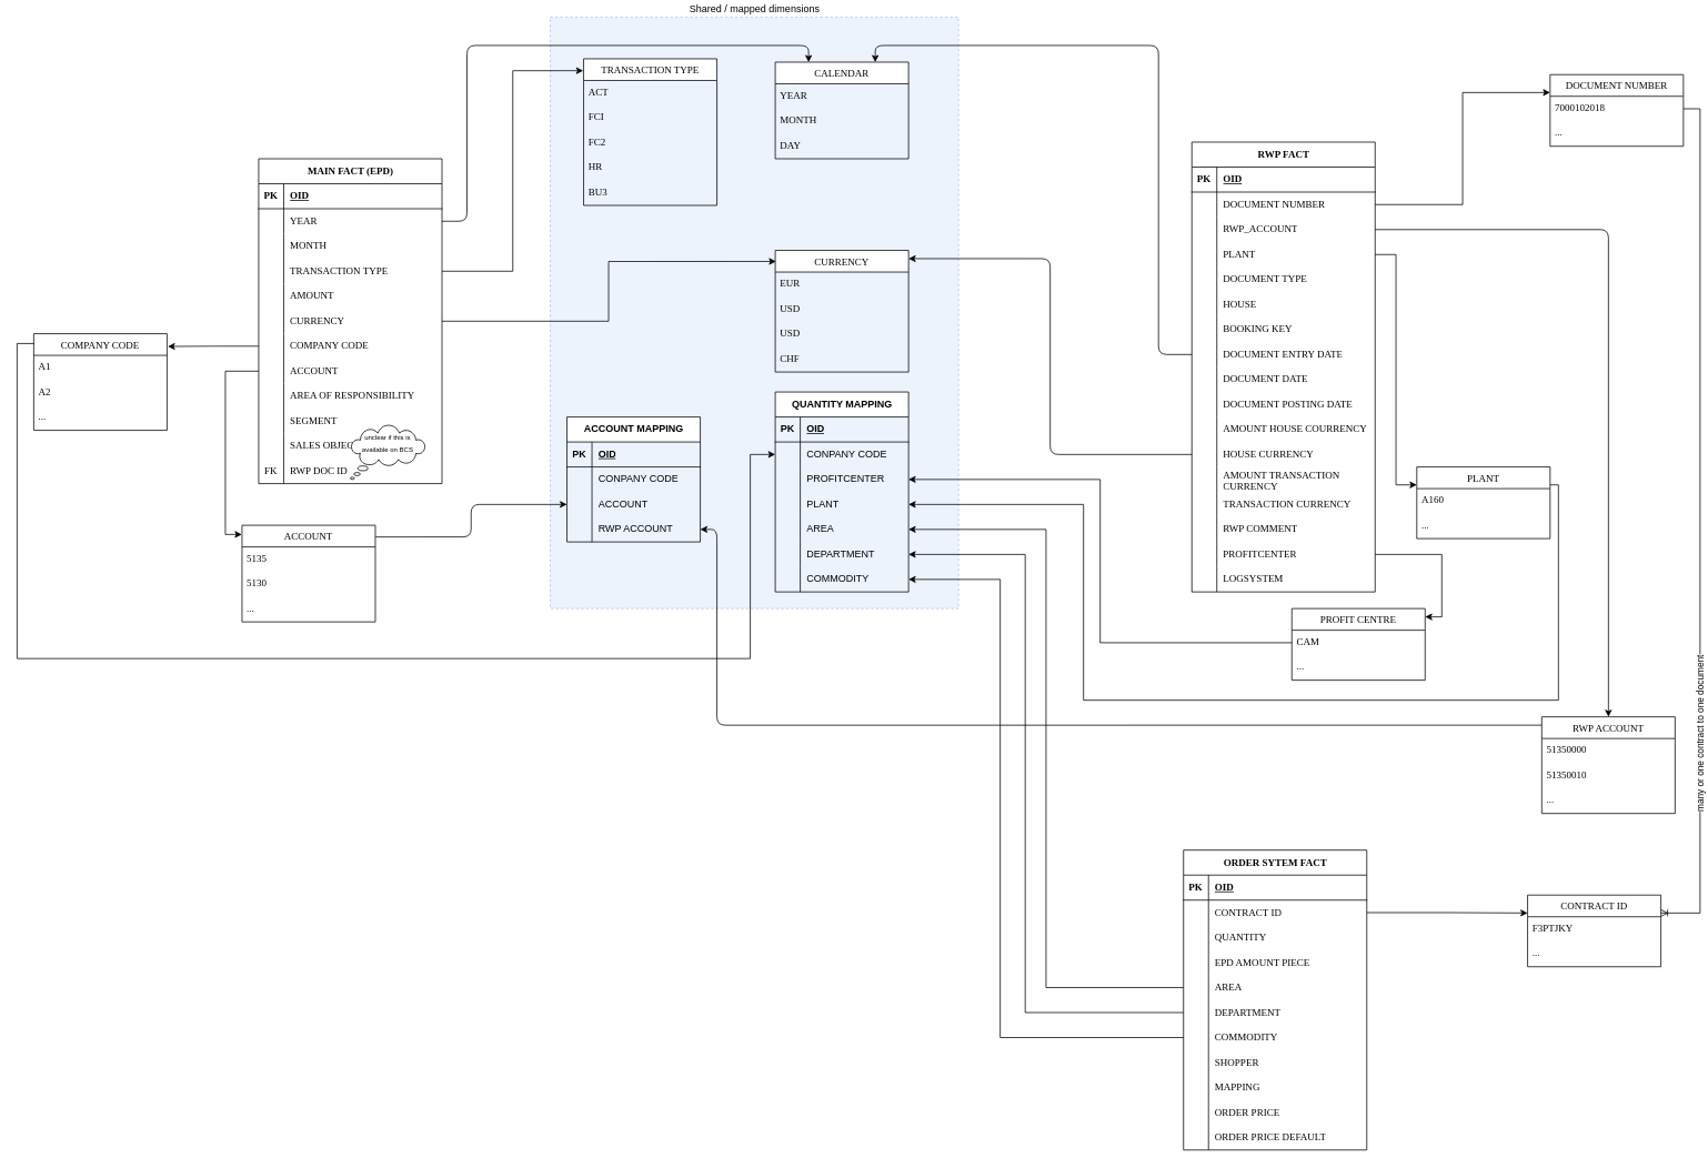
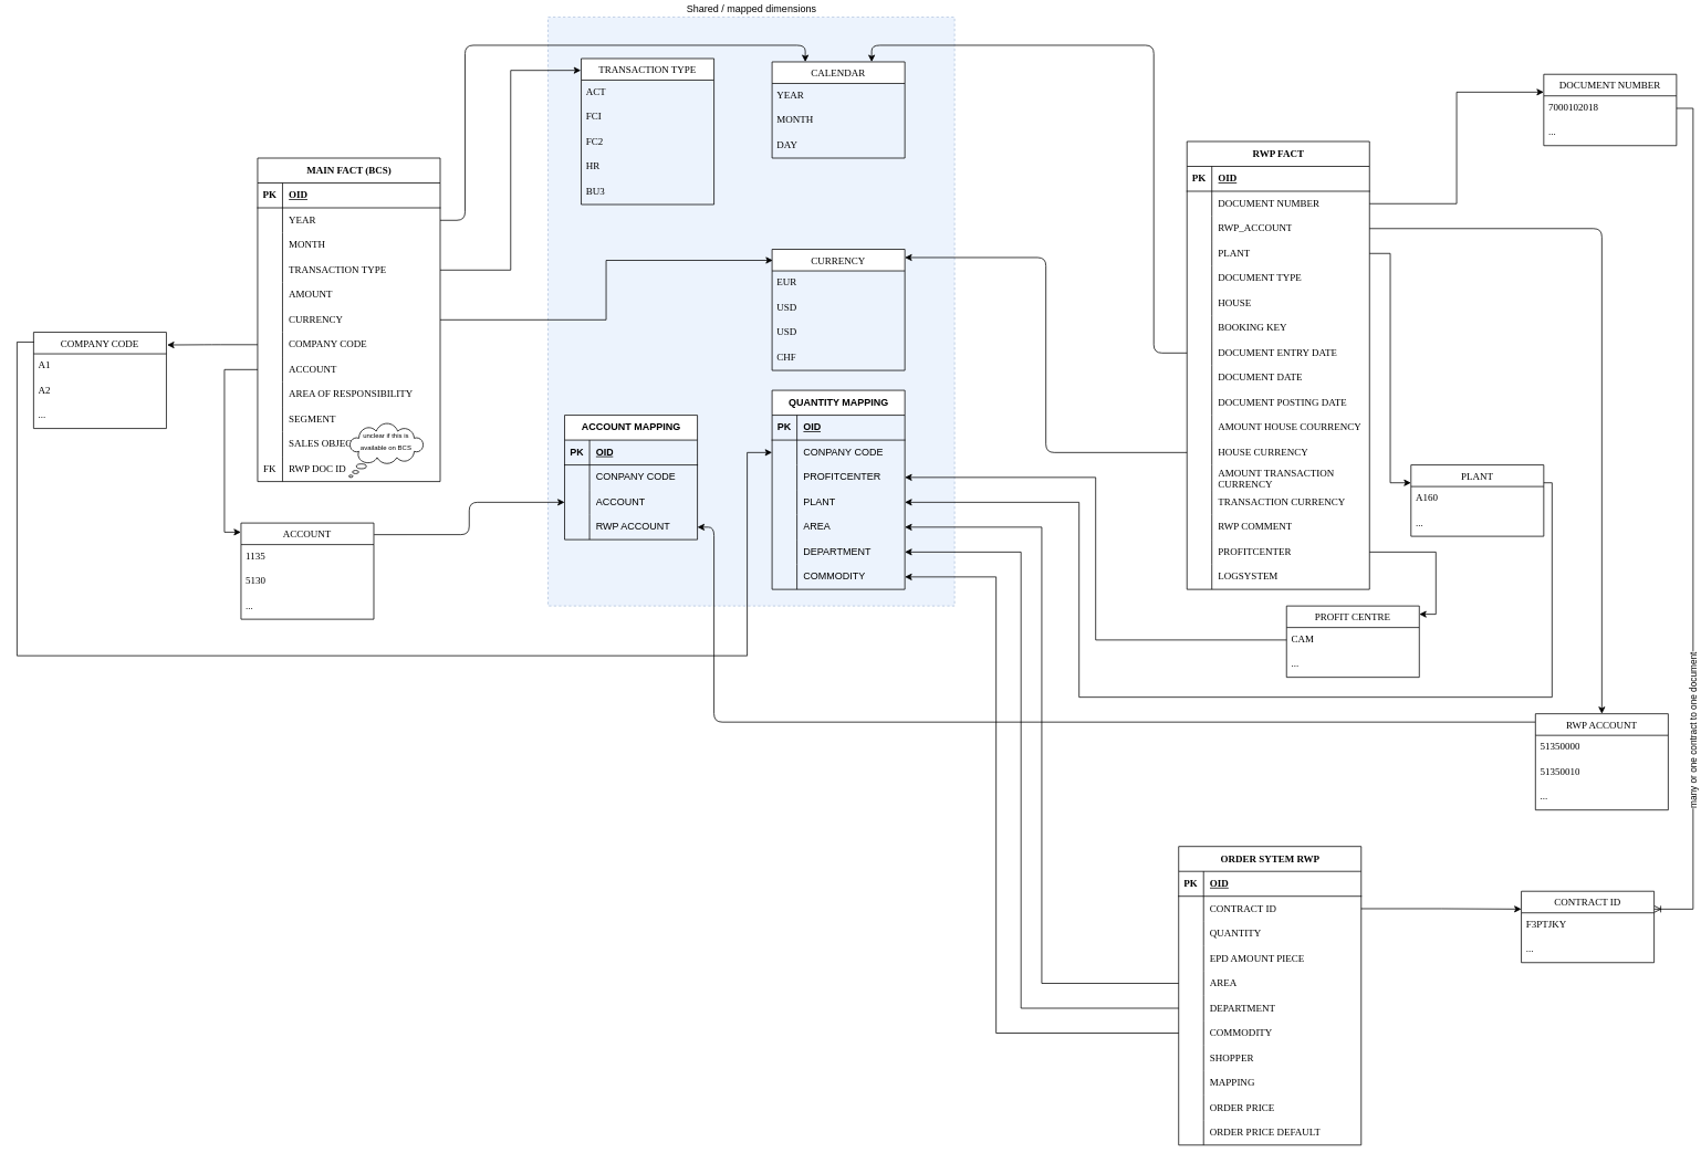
- <mxCell id="3" value="MAIN FACT (EPD)" style="shape=table;startSize=30;container=1;collapsible=1;childLayout=tableLayout;fixedRows=1;rowLines=0;fontStyle=1;align=center;resizeLast=1;html=1;hachureGap=4;fontFamily=Tahoma;fontSize=12;rounded=0;" parent="1" vertex="1"><mxGeometry x="310" y="190" width="220" height="390" as="geometry" /></mxCell>
+ <mxCell id="3" value="MAIN FACT (BCS)" style="shape=table;startSize=30;container=1;collapsible=1;childLayout=tableLayout;fixedRows=1;rowLines=0;fontStyle=1;align=center;resizeLast=1;html=1;hachureGap=4;fontFamily=Tahoma;fontSize=12;rounded=0;" parent="1" vertex="1"><mxGeometry x="310" y="190" width="220" height="390" as="geometry" /></mxCell>
- <mxCell id="48" value="5135" style="text;strokeColor=none;fillColor=none;spacingLeft=4;spacingRight=4;overflow=hidden;rotatable=0;points=[[0,0.5],[1,0.5]];portConstraint=eastwest;fontSize=12;whiteSpace=wrap;html=1;fontFamily=Tahoma;rounded=0;" parent="47" vertex="1"><mxGeometry y="26" width="160" height="30" as="geometry" /></mxCell>
+ <mxCell id="48" value="1135" style="text;strokeColor=none;fillColor=none;spacingLeft=4;spacingRight=4;overflow=hidden;rotatable=0;points=[[0,0.5],[1,0.5]];portConstraint=eastwest;fontSize=12;whiteSpace=wrap;html=1;fontFamily=Tahoma;rounded=0;" parent="47" vertex="1"><mxGeometry y="26" width="160" height="30" as="geometry" /></mxCell>
- <mxCell id="176" value="ORDER SYTEM FACT" style="shape=table;startSize=30;container=1;collapsible=1;childLayout=tableLayout;fixedRows=1;rowLines=0;fontStyle=1;align=center;resizeLast=1;html=1;hachureGap=4;fontFamily=Tahoma;fontSize=12;rounded=0;" vertex="1" parent="1"><mxGeometry x="1420" y="1020" width="220" height="360" as="geometry" /></mxCell>
+ <mxCell id="176" value="ORDER SYTEM RWP" style="shape=table;startSize=30;container=1;collapsible=1;childLayout=tableLayout;fixedRows=1;rowLines=0;fontStyle=1;align=center;resizeLast=1;html=1;hachureGap=4;fontFamily=Tahoma;fontSize=12;rounded=0;" vertex="1" parent="1"><mxGeometry x="1420" y="1020" width="220" height="360" as="geometry" /></mxCell>
